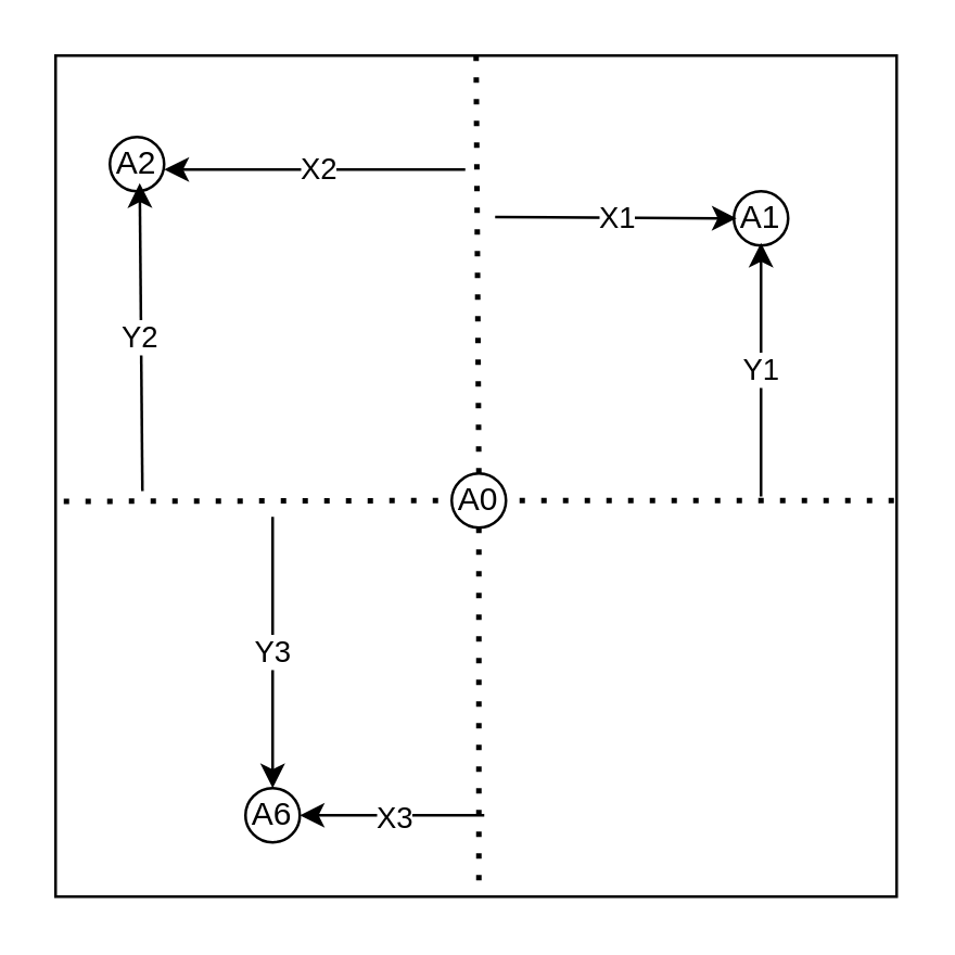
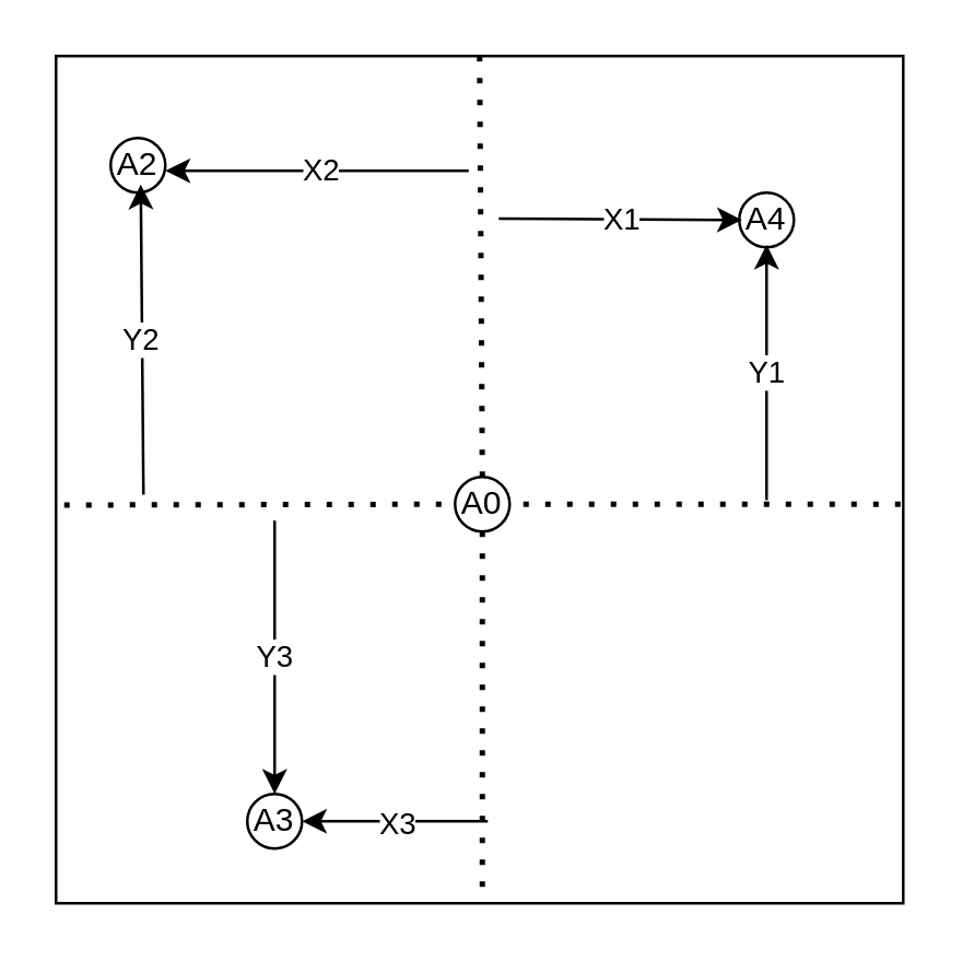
- <mxCell id="8" value="A1&lt;br&gt;" style="text;html=1;strokeColor=none;fillColor=none;align=center;verticalAlign=middle;whiteSpace=wrap;rounded=0;" vertex="1" parent="1"><mxGeometry x="265" y="70" width="30" height="20" as="geometry" /></mxCell>
+ <mxCell id="8" value="A4&lt;br&gt;" style="text;html=1;strokeColor=none;fillColor=none;align=center;verticalAlign=middle;whiteSpace=wrap;rounded=0;" vertex="1" parent="1"><mxGeometry x="265" y="70" width="30" height="20" as="geometry" /></mxCell>
- <mxCell id="10" value="A6" style="text;html=1;strokeColor=none;fillColor=none;align=center;verticalAlign=middle;whiteSpace=wrap;rounded=0;" vertex="1" parent="1"><mxGeometry x="85" y="290" width="30" height="20" as="geometry" /></mxCell>
+ <mxCell id="10" value="A3" style="text;html=1;strokeColor=none;fillColor=none;align=center;verticalAlign=middle;whiteSpace=wrap;rounded=0;" vertex="1" parent="1"><mxGeometry x="85" y="290" width="30" height="20" as="geometry" /></mxCell>
